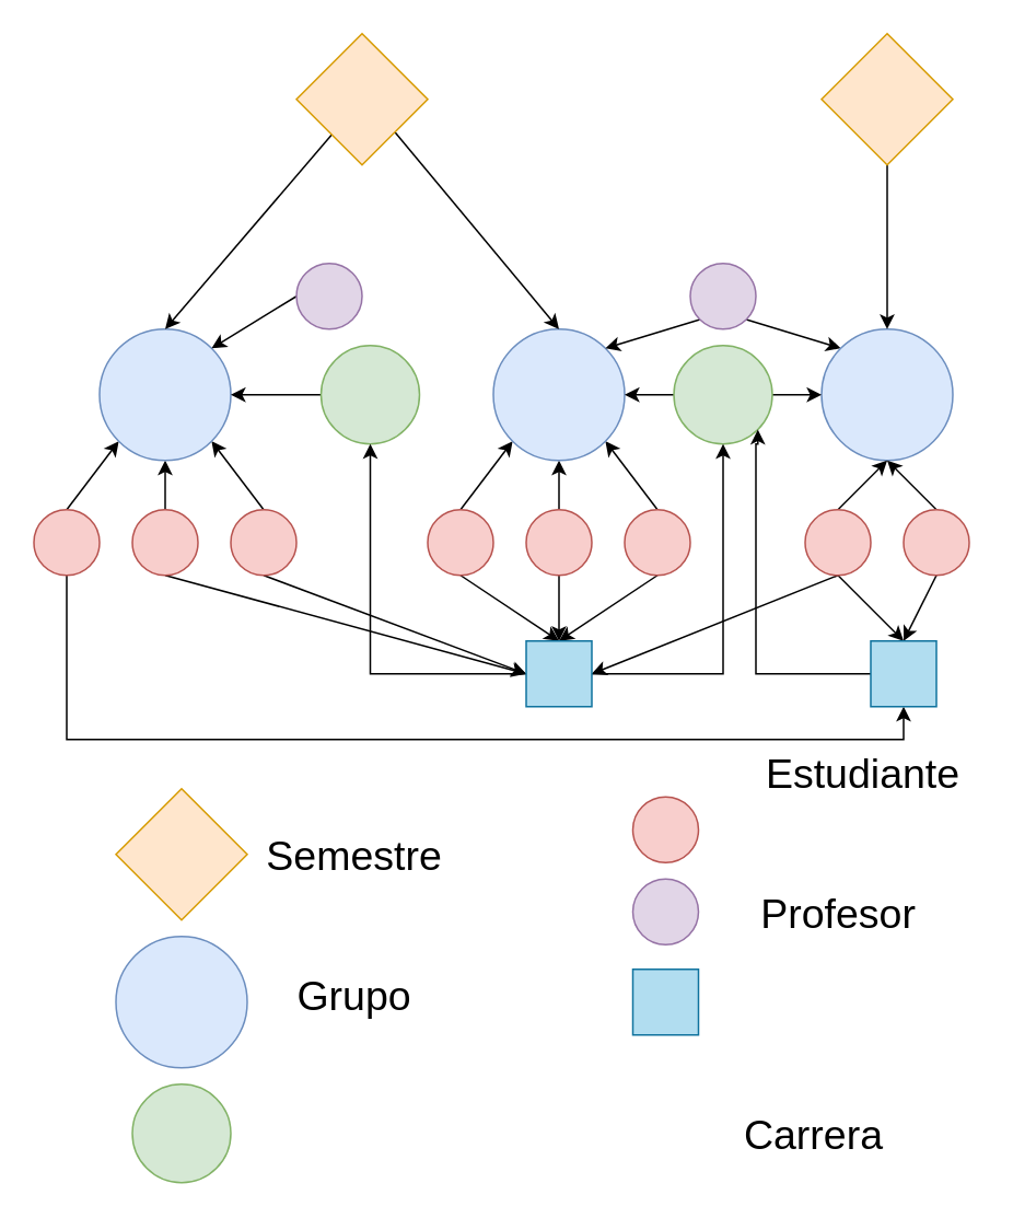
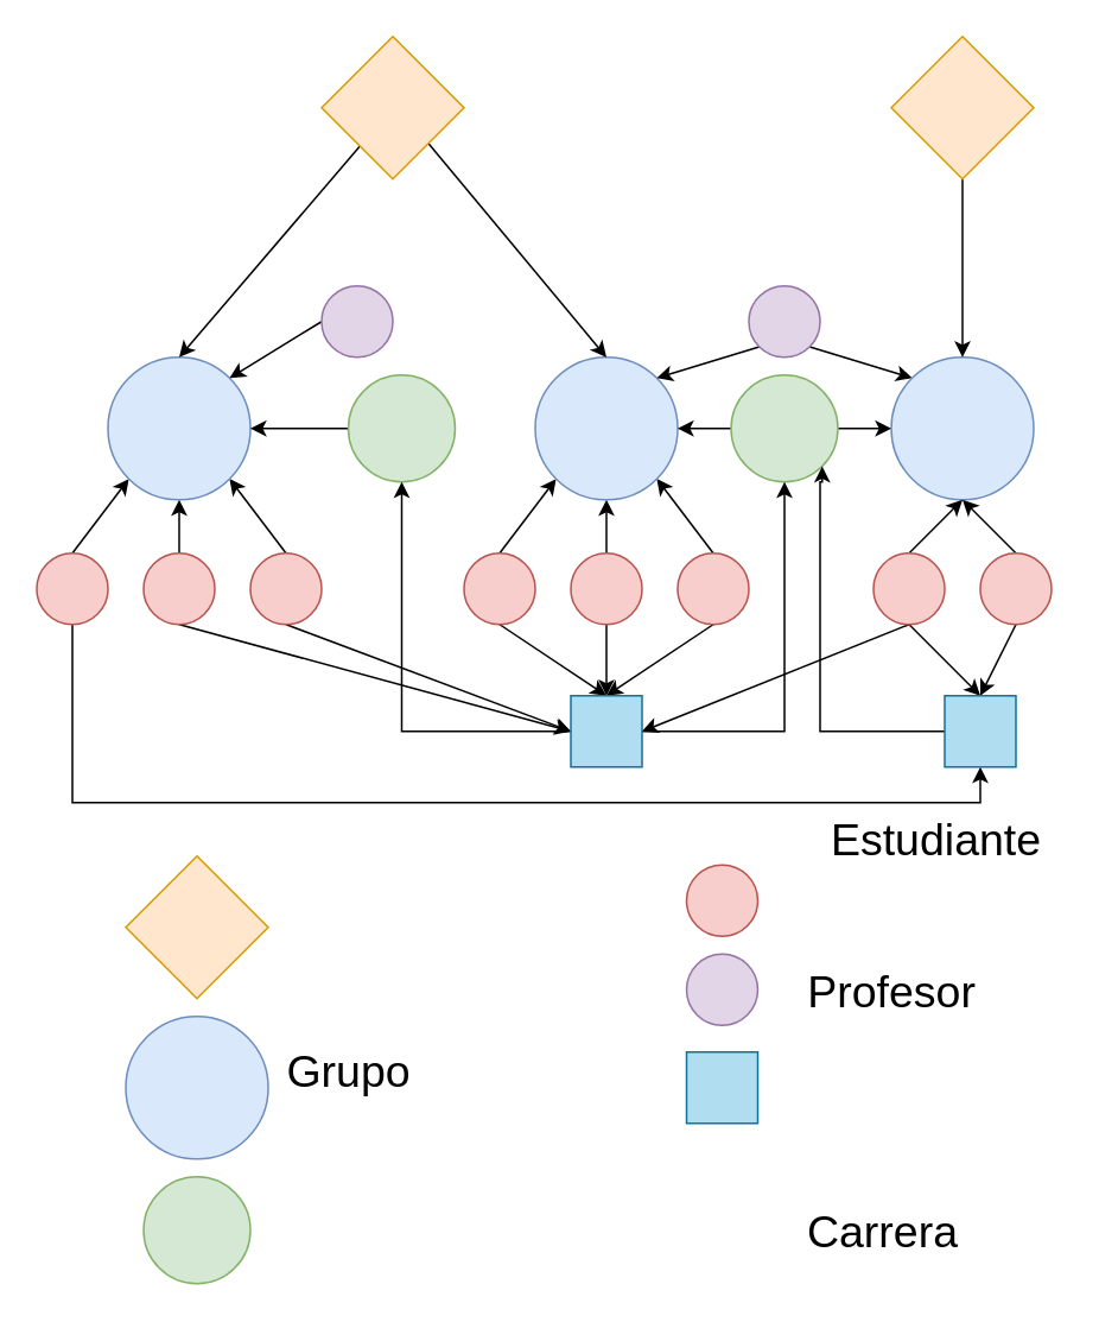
- <mxCell id="50" value="&lt;font style=&quot;font-size: 25px;&quot;&gt;Semestre&lt;/font&gt;" style="text;html=1;align=center;verticalAlign=middle;resizable=0;points=[];autosize=1;strokeColor=none;fillColor=none;" vertex="1" parent="1"><mxGeometry x="150" y="500" width="130" height="40" as="geometry" /></mxCell>
- <mxCell id="53" value="&lt;span style=&quot;font-size: 25px;&quot;&gt;Profesor&lt;br&gt;&lt;/span&gt;" style="text;html=1;align=center;verticalAlign=middle;resizable=0;points=[];autosize=1;strokeColor=none;fillColor=none;" vertex="1" parent="1"><mxGeometry x="450" y="535" width="120" height="40" as="geometry" /></mxCell>
+ <mxCell id="53" value="&lt;span style=&quot;font-size: 25px;&quot;&gt;Profesor&lt;br&gt;&lt;/span&gt;" style="text;html=1;align=center;verticalAlign=middle;resizable=0;points=[];autosize=1;strokeColor=none;fillColor=none;" vertex="1" parent="1"><mxGeometry x="440" y="535" width="120" height="40" as="geometry" /></mxCell>
- <mxCell id="51" value="&lt;span style=&quot;font-size: 25px;&quot;&gt;Grupo&lt;/span&gt;" style="text;html=1;align=center;verticalAlign=middle;resizable=0;points=[];autosize=1;strokeColor=none;fillColor=none;" vertex="1" parent="1"><mxGeometry x="170" y="585" width="90" height="40" as="geometry" /></mxCell>
+ <mxCell id="51" value="&lt;span style=&quot;font-size: 25px;&quot;&gt;Grupo&lt;/span&gt;" style="text;html=1;align=center;verticalAlign=middle;resizable=0;points=[];autosize=1;strokeColor=none;fillColor=none;" vertex="1" parent="1"><mxGeometry x="150" y="580" width="90" height="40" as="geometry" /></mxCell>
